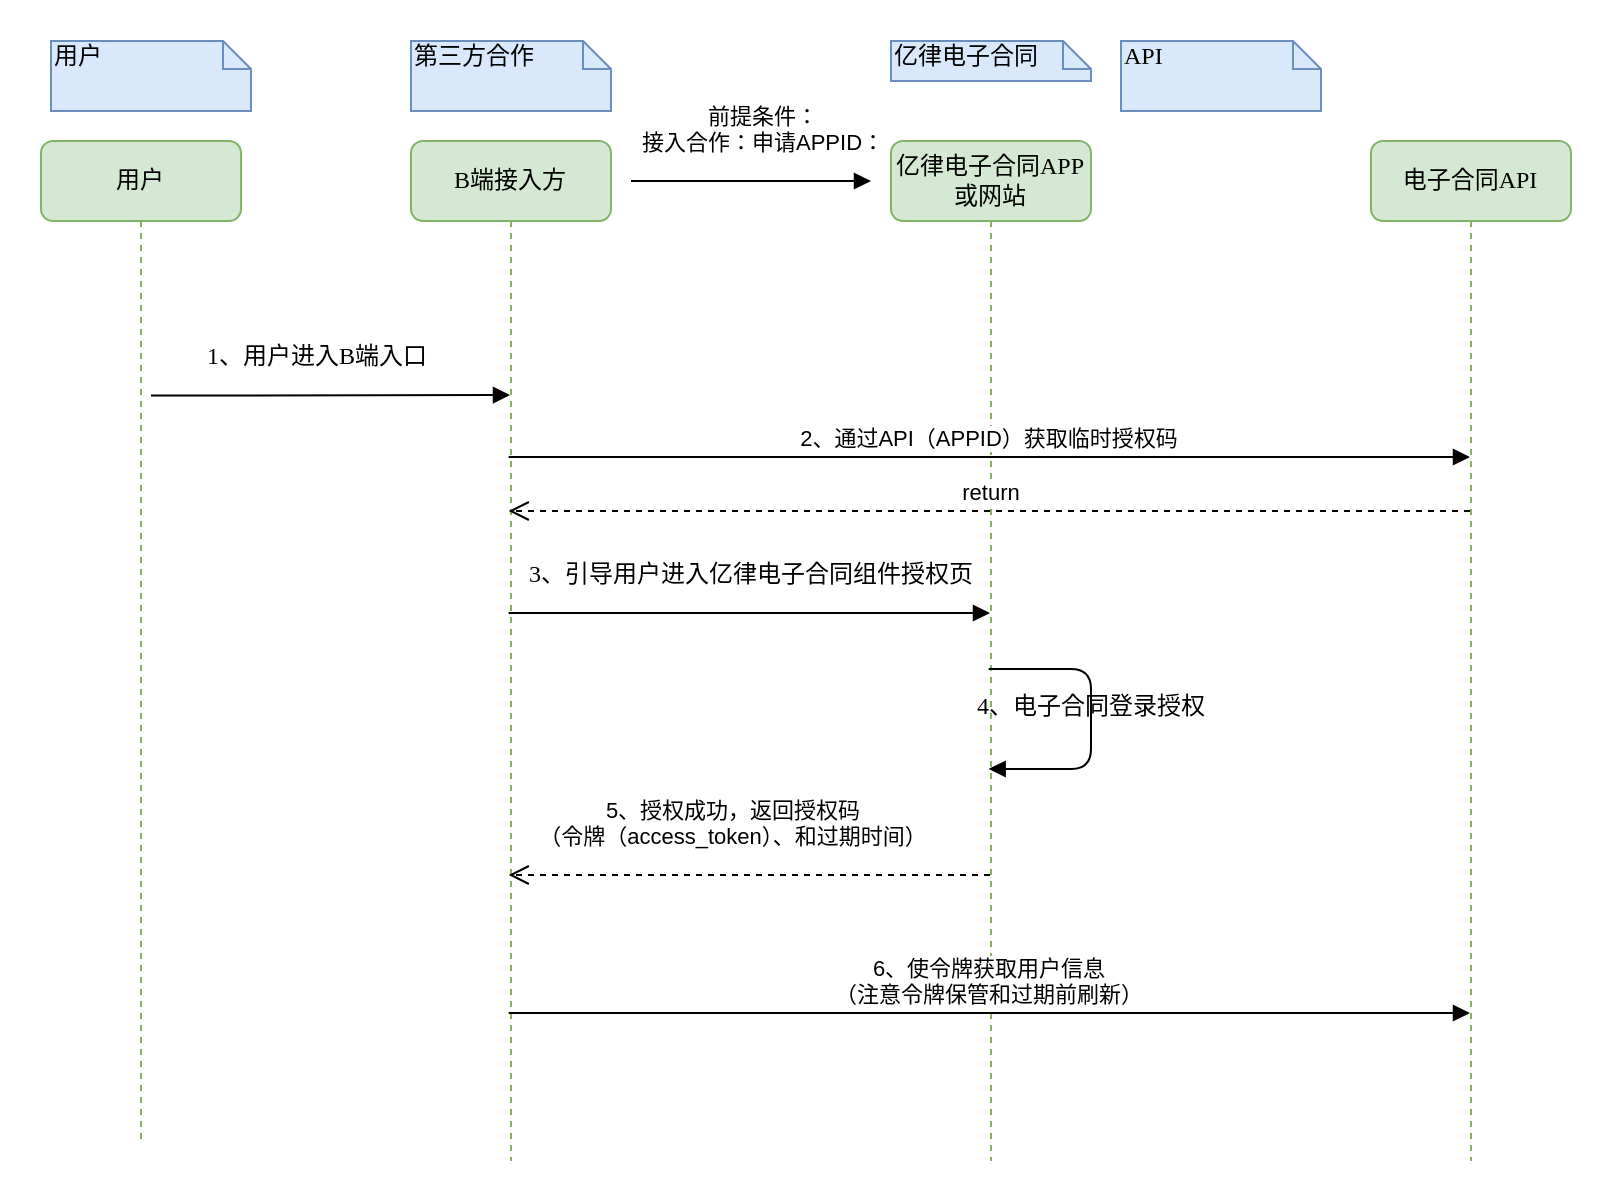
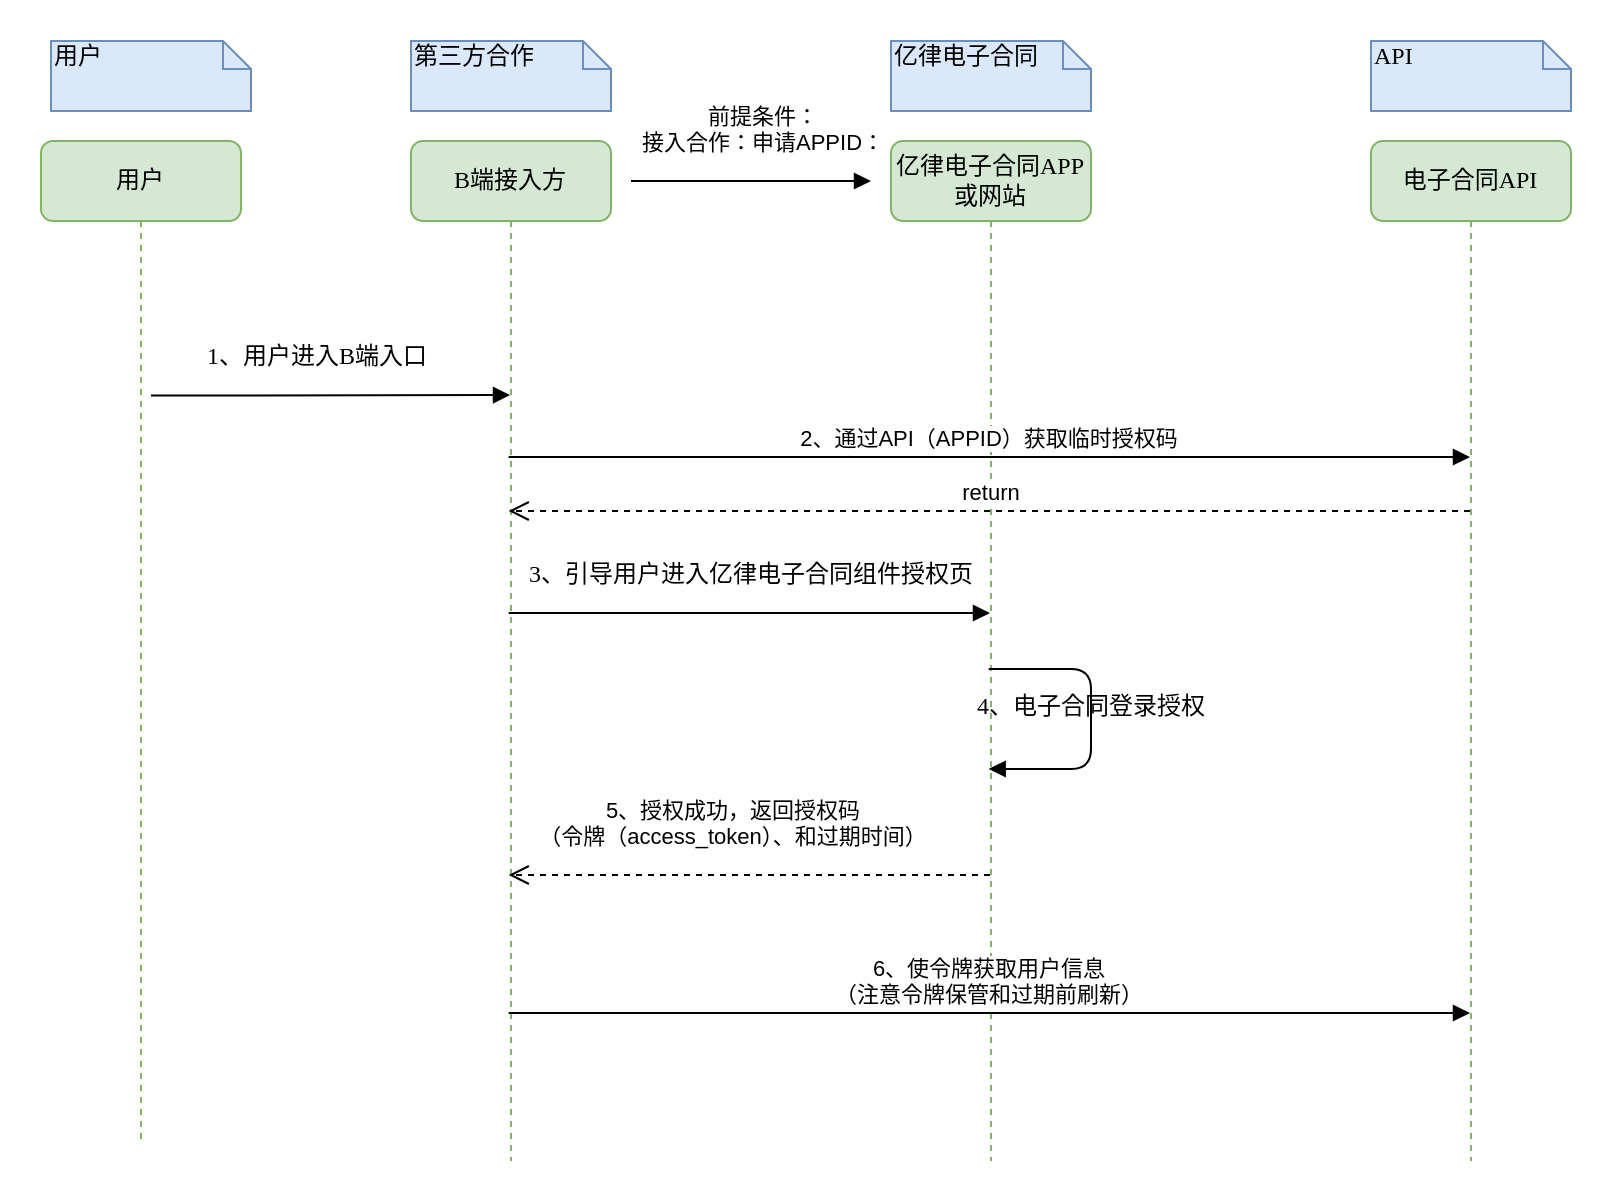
- <mxCell id="11" value="亿律电子合同" style="shape=note;whiteSpace=wrap;html=1;size=14;verticalAlign=top;align=left;spacingTop=-6;rounded=0;shadow=0;comic=0;labelBackgroundColor=none;strokeColor=#6c8ebf;strokeWidth=1;fillColor=#dae8fc;fontFamily=Verdana;fontSize=12;" parent="1" vertex="1"><mxGeometry x="445" y="20" width="100" height="20" as="geometry" /></mxCell>
+ <mxCell id="11" value="亿律电子合同" style="shape=note;whiteSpace=wrap;html=1;size=14;verticalAlign=top;align=left;spacingTop=-6;rounded=0;shadow=0;comic=0;labelBackgroundColor=none;strokeColor=#6c8ebf;strokeWidth=1;fillColor=#dae8fc;fontFamily=Verdana;fontSize=12;" parent="1" vertex="1"><mxGeometry x="445" y="20" width="100" height="35" as="geometry" /></mxCell>
- <mxCell id="12" value="API" style="shape=note;whiteSpace=wrap;html=1;size=14;verticalAlign=top;align=left;spacingTop=-6;rounded=0;shadow=0;comic=0;labelBackgroundColor=none;strokeColor=#6c8ebf;strokeWidth=1;fillColor=#dae8fc;fontFamily=Verdana;fontSize=12;" parent="1" vertex="1"><mxGeometry x="560" y="20" width="100" height="35" as="geometry" /></mxCell>
+ <mxCell id="12" value="API" style="shape=note;whiteSpace=wrap;html=1;size=14;verticalAlign=top;align=left;spacingTop=-6;rounded=0;shadow=0;comic=0;labelBackgroundColor=none;strokeColor=#6c8ebf;strokeWidth=1;fillColor=#dae8fc;fontFamily=Verdana;fontSize=12;" parent="1" vertex="1"><mxGeometry x="685" y="20" width="100" height="35" as="geometry" /></mxCell>
